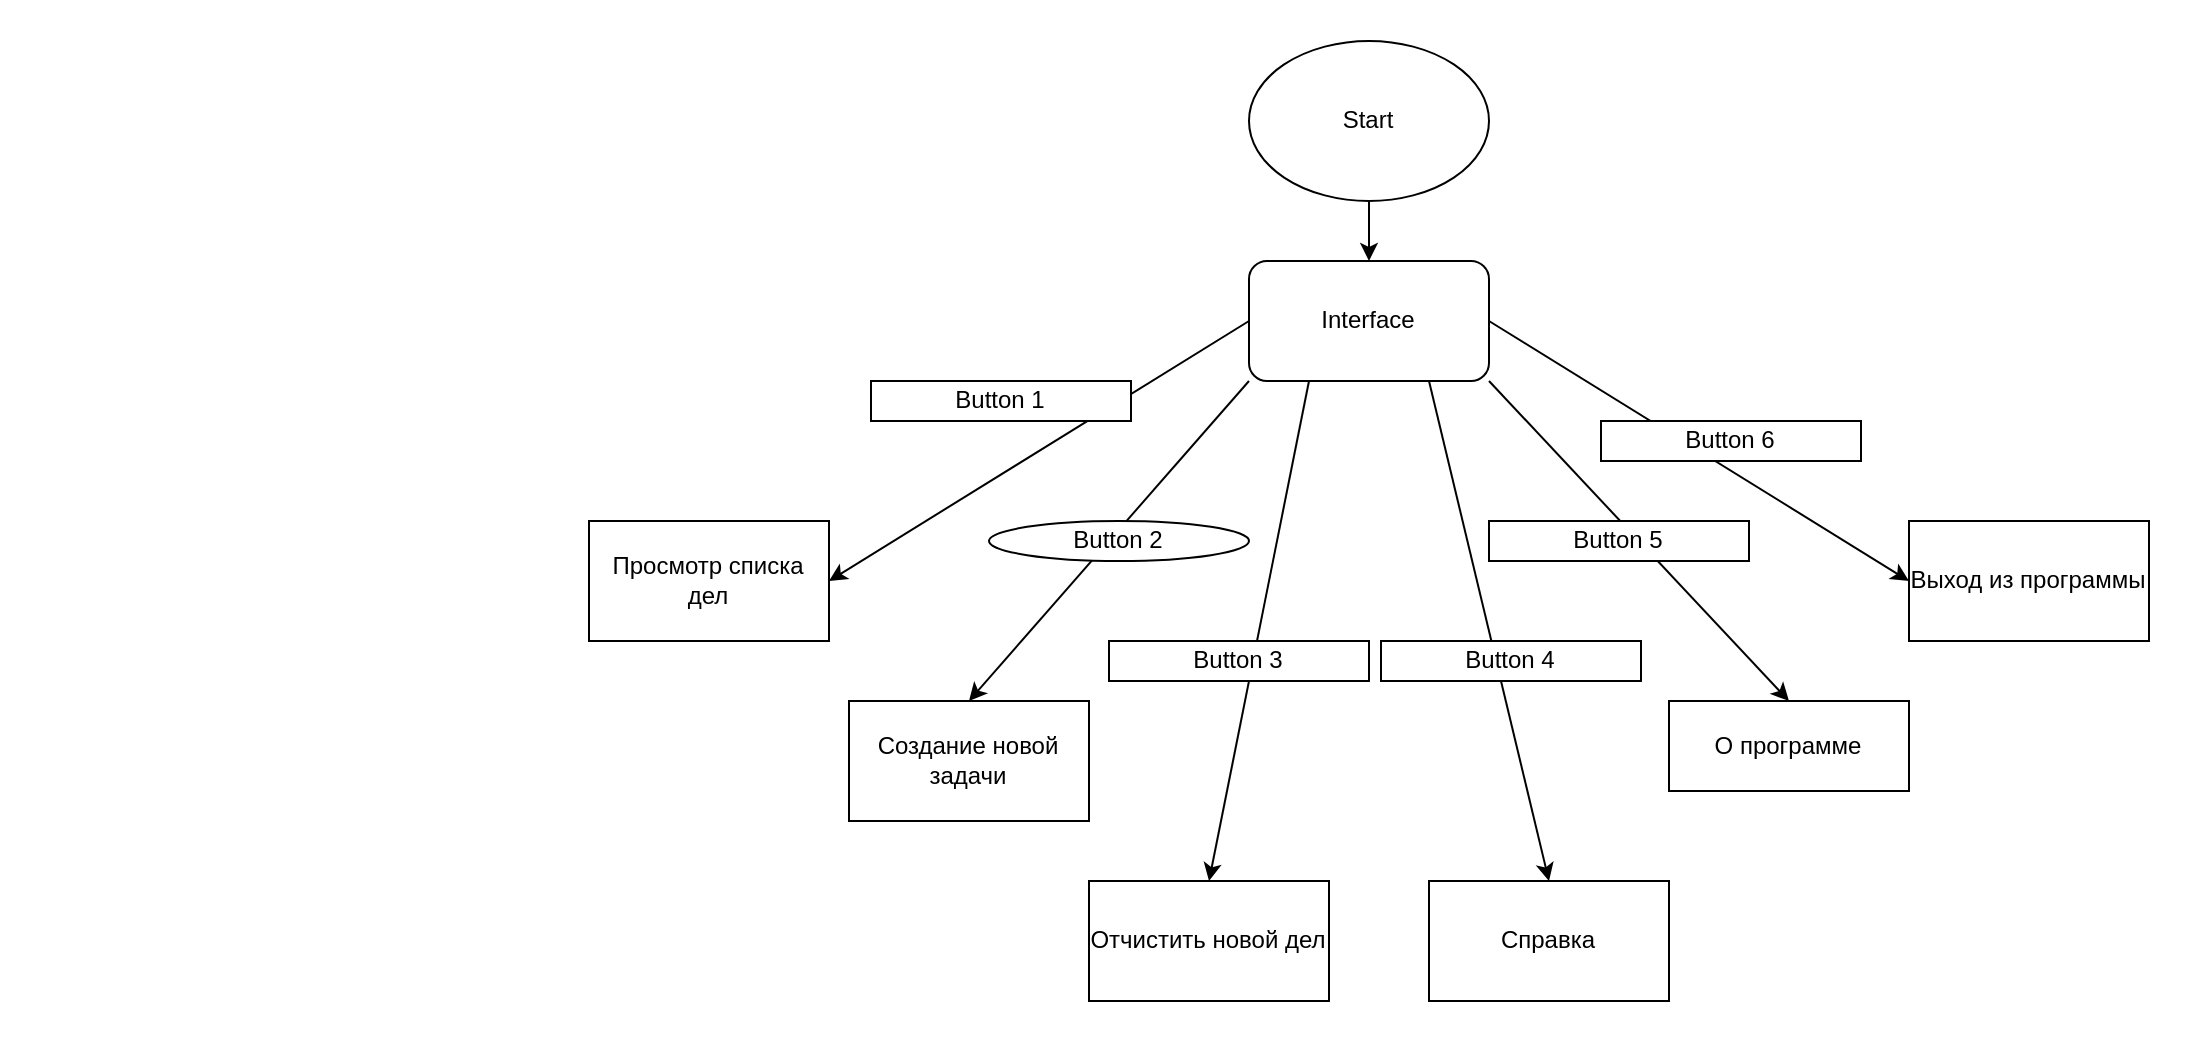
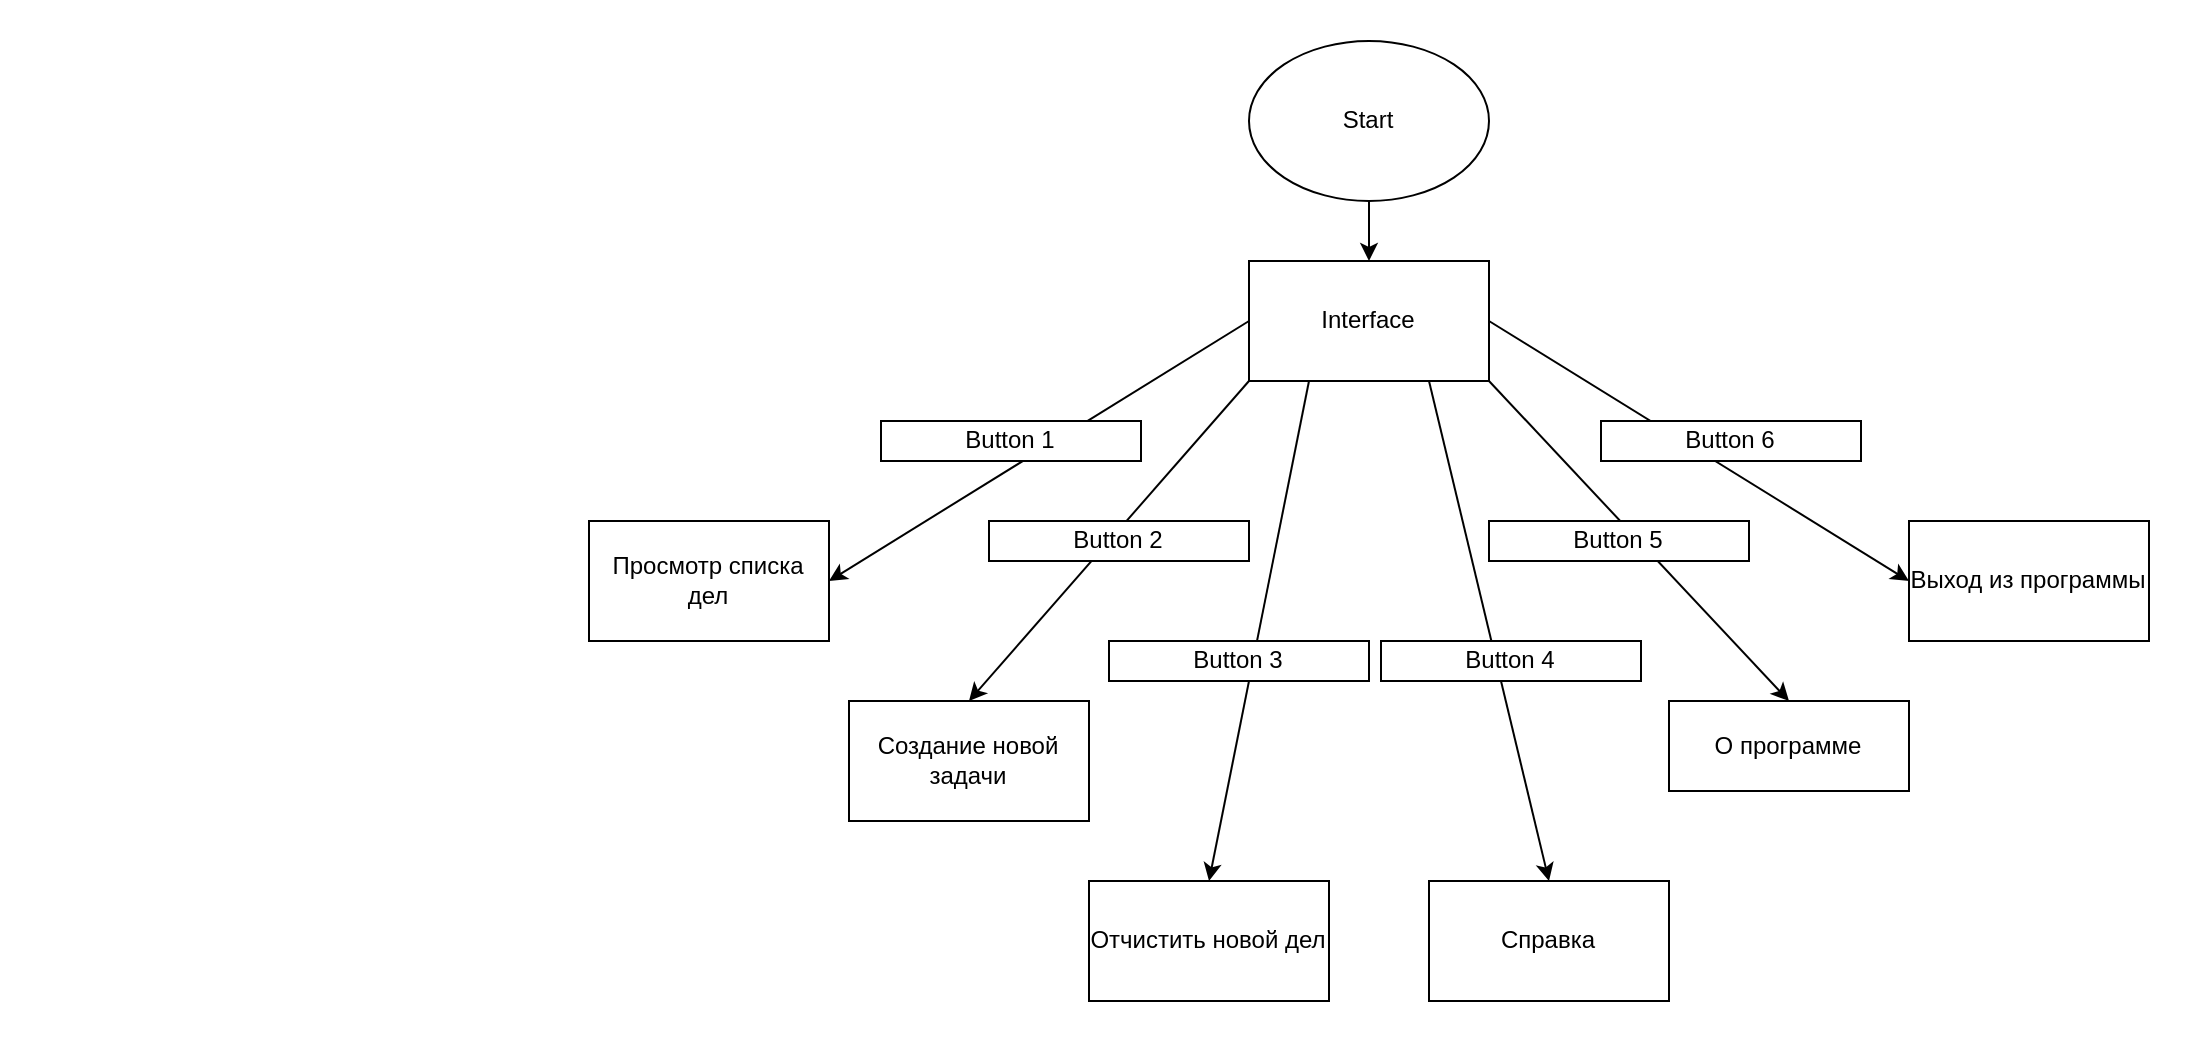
- <mxCell id="4" value="Interface" style="whiteSpace=wrap;html=1;rounded=1;" vertex="1" parent="1"><mxGeometry x="624" y="130" width="120" height="60" as="geometry" /></mxCell>
+ <mxCell id="4" value="Interface" style="rounded=0;whiteSpace=wrap;html=1;" vertex="1" parent="1"><mxGeometry x="624" y="130" width="120" height="60" as="geometry" /></mxCell>
- <mxCell id="12" value="Button 1" style="rounded=0;whiteSpace=wrap;html=1;" vertex="1" parent="1"><mxGeometry x="435" y="190" width="130" height="20" as="geometry" /></mxCell>
+ <mxCell id="12" value="Button 1" style="rounded=0;whiteSpace=wrap;html=1;" vertex="1" parent="1"><mxGeometry x="440" y="210" width="130" height="20" as="geometry" /></mxCell>
- <mxCell id="14" value="Button 2" style="ellipse;whiteSpace=wrap;html=1;" vertex="1" parent="1"><mxGeometry x="494" y="260" width="130" height="20" as="geometry" /></mxCell>
+ <mxCell id="14" value="Button 2" style="rounded=0;whiteSpace=wrap;html=1;" vertex="1" parent="1"><mxGeometry x="494" y="260" width="130" height="20" as="geometry" /></mxCell>
